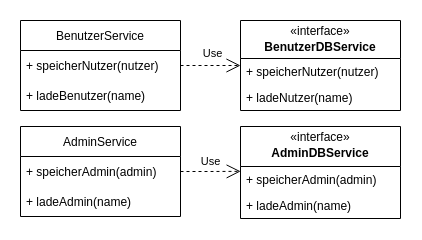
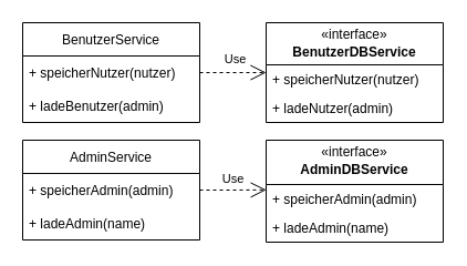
- <mxCell id="12" value="+ ladeBenutzer(name)" style="text;strokeColor=none;fillColor=none;align=left;verticalAlign=middle;spacingLeft=4;spacingRight=4;overflow=hidden;points=[[0,0.5],[1,0.5]];portConstraint=eastwest;rotatable=0;" parent="10" vertex="1"><mxGeometry y="60" width="160" height="30" as="geometry" /></mxCell>
+ <mxCell id="12" value="+ ladeBenutzer(admin)" style="text;strokeColor=none;fillColor=none;align=left;verticalAlign=middle;spacingLeft=4;spacingRight=4;overflow=hidden;points=[[0,0.5],[1,0.5]];portConstraint=eastwest;rotatable=0;" parent="10" vertex="1"><mxGeometry y="60" width="160" height="30" as="geometry" /></mxCell>
- <mxCell id="7" value="+ ladeNutzer(name)" style="text;strokeColor=none;fillColor=none;align=left;verticalAlign=middle;spacingLeft=4;spacingRight=4;overflow=hidden;rotatable=0;points=[[0,0.5],[1,0.5]];portConstraint=eastwest;" parent="5" vertex="1"><mxGeometry y="64" width="160" height="26" as="geometry" /></mxCell>
+ <mxCell id="7" value="+ ladeNutzer(admin)" style="text;strokeColor=none;fillColor=none;align=left;verticalAlign=middle;spacingLeft=4;spacingRight=4;overflow=hidden;rotatable=0;points=[[0,0.5],[1,0.5]];portConstraint=eastwest;" parent="5" vertex="1"><mxGeometry y="64" width="160" height="26" as="geometry" /></mxCell>
